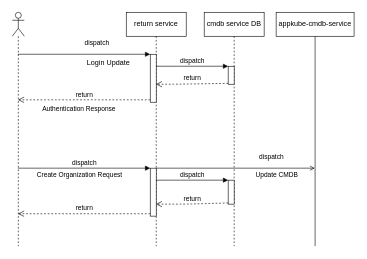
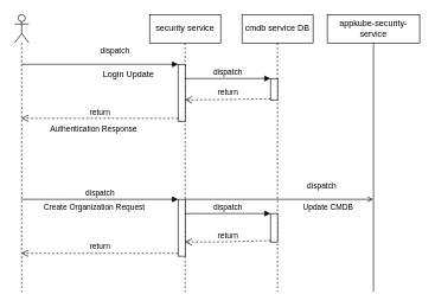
- <mxCell id="2" value="return service" style="shape=umlLifeline;perimeter=lifelinePerimeter;whiteSpace=wrap;html=1;container=1;collapsible=0;recursiveResize=0;outlineConnect=0;" vertex="1" parent="1"><mxGeometry x="210" y="20" width="100" height="390" as="geometry" /></mxCell>
+ <mxCell id="2" value="security service" style="shape=umlLifeline;perimeter=lifelinePerimeter;whiteSpace=wrap;html=1;container=1;collapsible=0;recursiveResize=0;outlineConnect=0;" vertex="1" parent="1"><mxGeometry x="210" y="20" width="100" height="390" as="geometry" /></mxCell>
- <mxCell id="5" value="appkube-cmdb-service" style="shape=umlLifeline;perimeter=lifelinePerimeter;whiteSpace=wrap;html=1;container=1;collapsible=0;recursiveResize=0;outlineConnect=0;lifelineDashed=0;" vertex="1" parent="1"><mxGeometry x="460" y="20" width="130" height="390" as="geometry" /></mxCell>
+ <mxCell id="5" value="appkube-security-service" style="shape=umlLifeline;perimeter=lifelinePerimeter;whiteSpace=wrap;html=1;container=1;collapsible=0;recursiveResize=0;outlineConnect=0;lifelineDashed=0;" vertex="1" parent="1"><mxGeometry x="460" y="20" width="130" height="390" as="geometry" /></mxCell>
